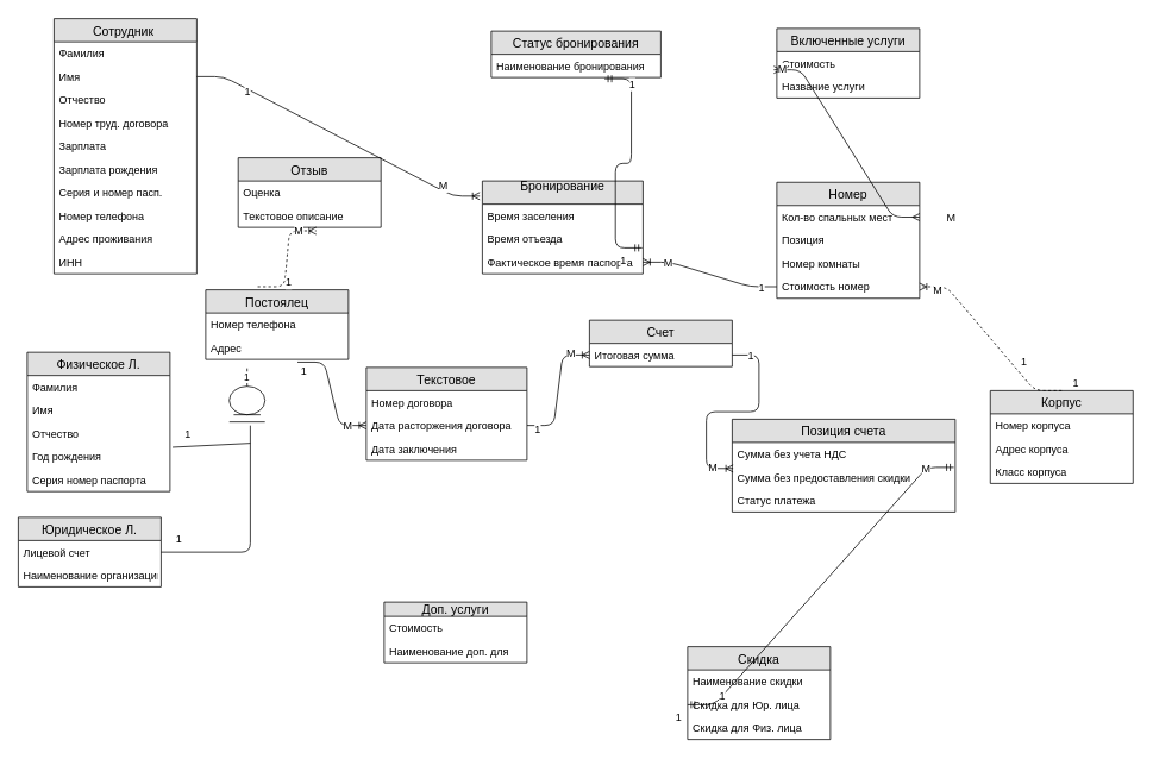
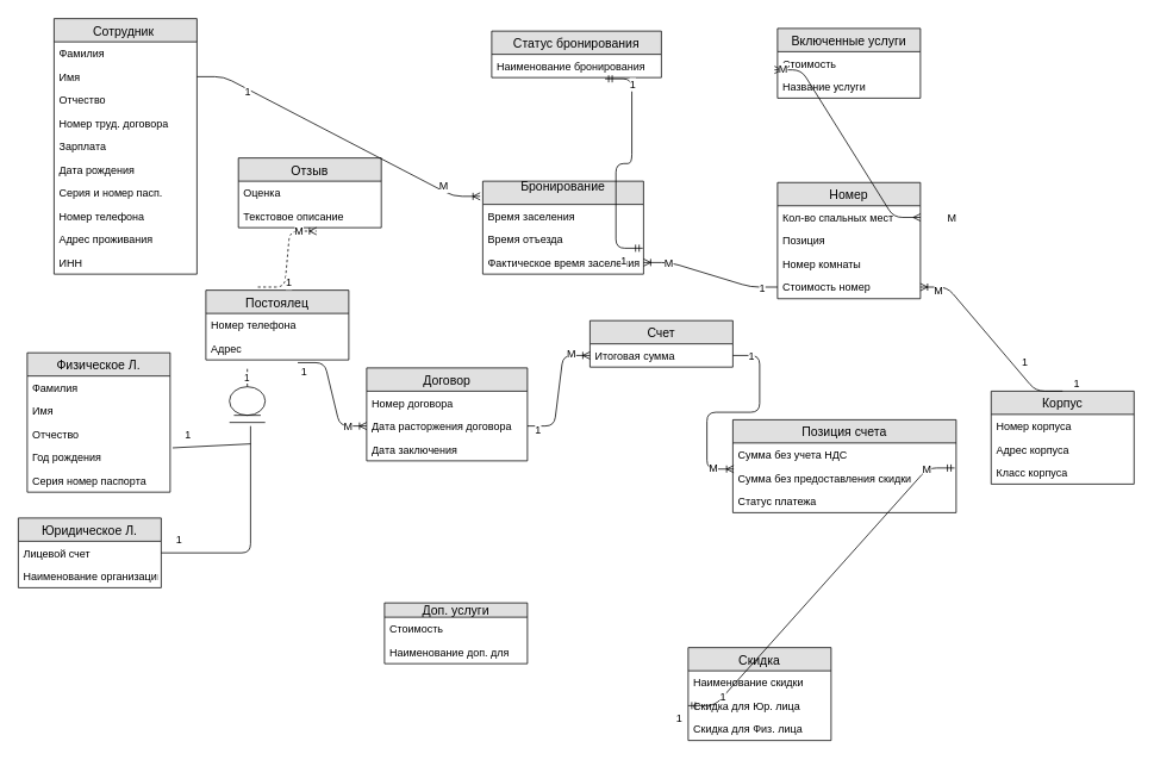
- <mxCell id="67" value="Зарплата рождения" style="text;strokeColor=none;fillColor=none;spacingLeft=4;spacingRight=4;overflow=hidden;rotatable=0;points=[[0,0.5],[1,0.5]];portConstraint=eastwest;fontSize=12;" parent="61" vertex="1"><mxGeometry y="156" width="160" height="26" as="geometry" /></mxCell>
+ <mxCell id="67" value="Дата рождения" style="text;strokeColor=none;fillColor=none;spacingLeft=4;spacingRight=4;overflow=hidden;rotatable=0;points=[[0,0.5],[1,0.5]];portConstraint=eastwest;fontSize=12;" parent="61" vertex="1"><mxGeometry y="156" width="160" height="26" as="geometry" /></mxCell>
- <mxCell id="5" value="Фактическое время паспорта" style="text;strokeColor=none;fillColor=none;spacingLeft=4;spacingRight=4;overflow=hidden;rotatable=0;points=[[0,0.5],[1,0.5]];portConstraint=eastwest;fontSize=12;" parent="2" vertex="1"><mxGeometry y="78" width="180" height="26" as="geometry" /></mxCell>
+ <mxCell id="5" value="Фактическое время заселения" style="text;strokeColor=none;fillColor=none;spacingLeft=4;spacingRight=4;overflow=hidden;rotatable=0;points=[[0,0.5],[1,0.5]];portConstraint=eastwest;fontSize=12;" parent="2" vertex="1"><mxGeometry y="78" width="180" height="26" as="geometry" /></mxCell>
- <mxCell id="58" value="" style="edgeStyle=entityRelationEdgeStyle;fontSize=12;html=1;endArrow=ERoneToMany;exitX=0.5;exitY=0;exitDx=0;exitDy=0;dashed=1;" parent="1" source="54" target="47" edge="1"><mxGeometry width="100" height="100" relative="1" as="geometry"><mxPoint x="980" y="664" as="sourcePoint" /><mxPoint x="1080" y="564" as="targetPoint" /></mxGeometry></mxCell>
+ <mxCell id="58" value="" style="edgeStyle=entityRelationEdgeStyle;fontSize=12;html=1;endArrow=ERoneToMany;exitX=0.5;exitY=0;exitDx=0;exitDy=0;" parent="1" source="54" target="47" edge="1"><mxGeometry width="100" height="100" relative="1" as="geometry"><mxPoint x="980" y="664" as="sourcePoint" /><mxPoint x="1080" y="564" as="targetPoint" /></mxGeometry></mxCell>
- <mxCell id="90" value="Текстовое" style="swimlane;fontStyle=0;childLayout=stackLayout;horizontal=1;startSize=26;fillColor=#e0e0e0;horizontalStack=0;resizeParent=1;resizeParentMax=0;resizeLast=0;collapsible=1;marginBottom=0;swimlaneFillColor=#ffffff;align=center;fontSize=14;" parent="1" vertex="1"><mxGeometry x="410" y="411" width="180" height="104" as="geometry" /></mxCell>
+ <mxCell id="90" value="Договор" style="swimlane;fontStyle=0;childLayout=stackLayout;horizontal=1;startSize=26;fillColor=#e0e0e0;horizontalStack=0;resizeParent=1;resizeParentMax=0;resizeLast=0;collapsible=1;marginBottom=0;swimlaneFillColor=#ffffff;align=center;fontSize=14;" parent="1" vertex="1"><mxGeometry x="410" y="411" width="180" height="104" as="geometry" /></mxCell>
